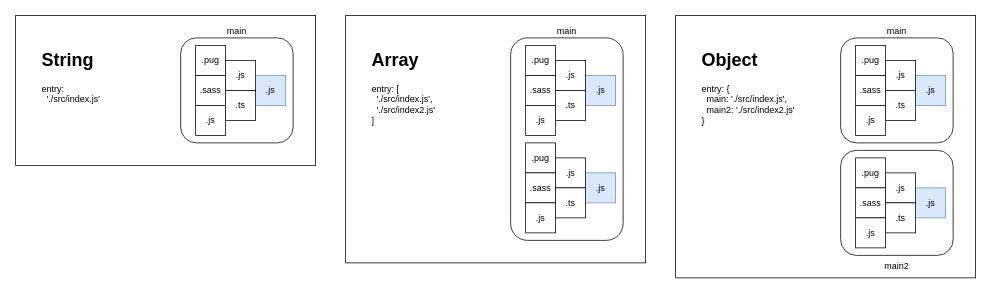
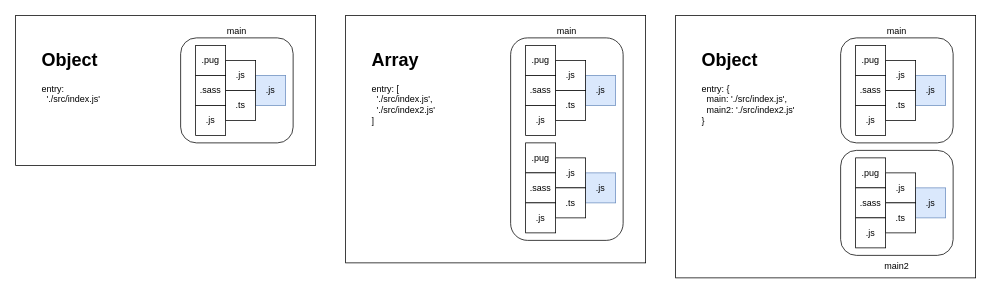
- <mxCell id="39" value="&lt;h1&gt;String&lt;/h1&gt;&lt;div&gt;entry:&lt;/div&gt;&lt;div&gt;&amp;nbsp; './src/index.js'&lt;/div&gt;" style="text;html=1;strokeColor=none;fillColor=none;spacing=5;spacingTop=-20;whiteSpace=wrap;overflow=hidden;rounded=0;" vertex="1" parent="1"><mxGeometry x="50" y="60" width="190" height="120" as="geometry" /></mxCell>
+ <mxCell id="39" value="&lt;h1&gt;Object&lt;/h1&gt;&lt;div&gt;entry:&lt;/div&gt;&lt;div&gt;&amp;nbsp; './src/index.js'&lt;/div&gt;" style="text;html=1;strokeColor=none;fillColor=none;spacing=5;spacingTop=-20;whiteSpace=wrap;overflow=hidden;rounded=0;" vertex="1" parent="1"><mxGeometry x="50" y="60" width="190" height="120" as="geometry" /></mxCell>
